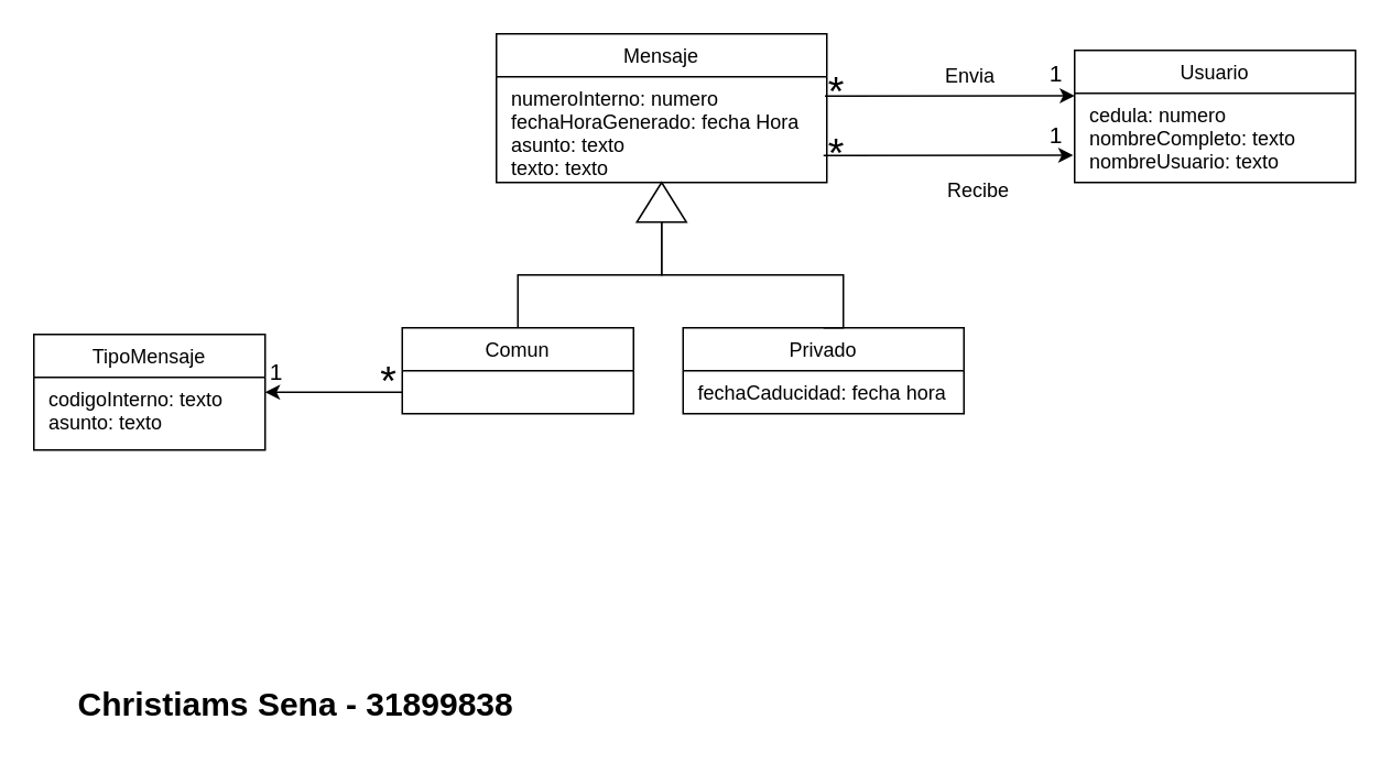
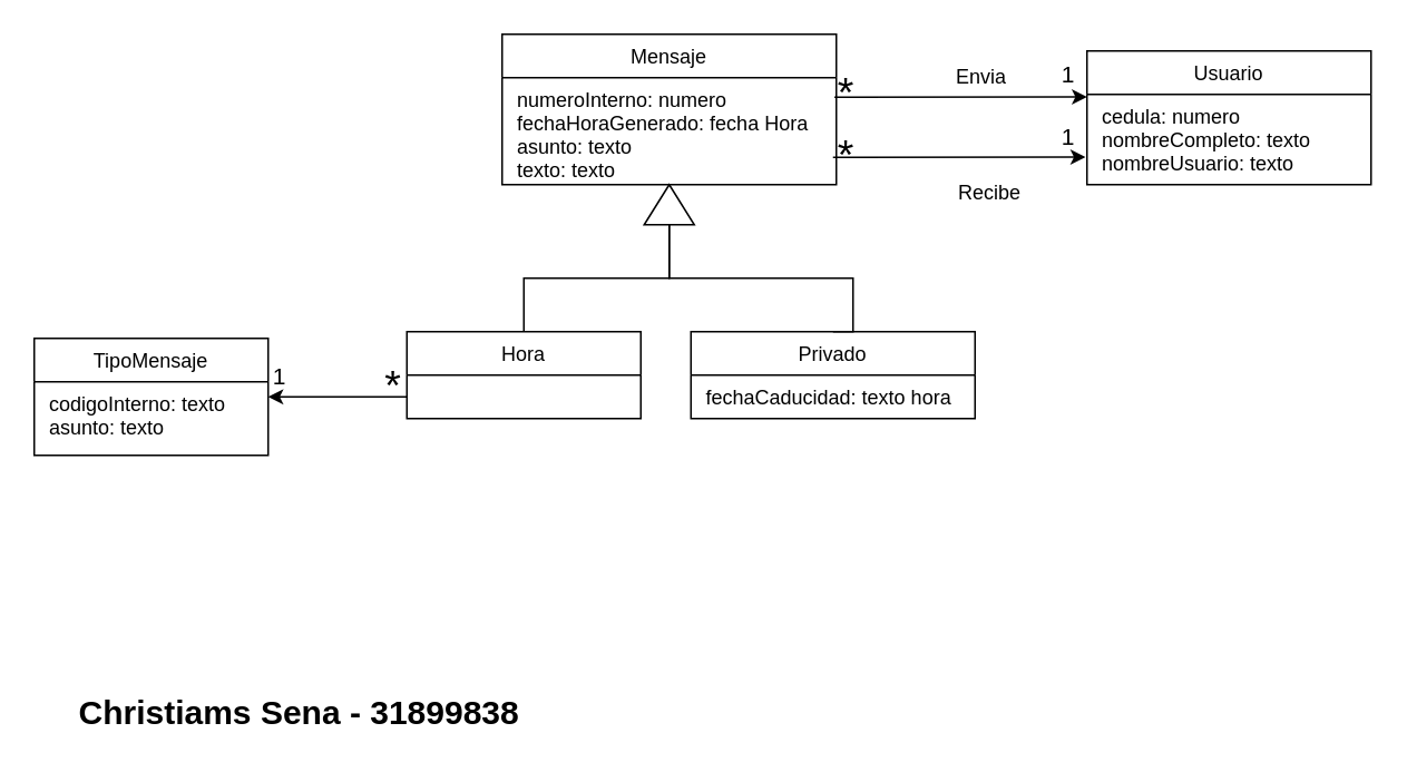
- <mxCell id="20" value="Comun" style="swimlane;fontStyle=0;childLayout=stackLayout;horizontal=1;startSize=26;fillColor=none;horizontalStack=0;resizeParent=1;resizeParentMax=0;resizeLast=0;collapsible=1;marginBottom=0;" parent="1" vertex="1"><mxGeometry x="243" y="198" width="140" height="52" as="geometry" /></mxCell>
+ <mxCell id="20" value="Hora" style="swimlane;fontStyle=0;childLayout=stackLayout;horizontal=1;startSize=26;fillColor=none;horizontalStack=0;resizeParent=1;resizeParentMax=0;resizeLast=0;collapsible=1;marginBottom=0;" parent="1" vertex="1"><mxGeometry x="243" y="198" width="140" height="52" as="geometry" /></mxCell>
- <mxCell id="18" value=" fechaCaducidad: fecha hora" style="text;strokeColor=none;fillColor=none;align=left;verticalAlign=top;spacingLeft=4;spacingRight=4;overflow=hidden;rotatable=0;points=[[0,0.5],[1,0.5]];portConstraint=eastwest;" parent="17" vertex="1"><mxGeometry y="26" width="170" height="26" as="geometry" /></mxCell>
+ <mxCell id="18" value=" fechaCaducidad: texto hora" style="text;strokeColor=none;fillColor=none;align=left;verticalAlign=top;spacingLeft=4;spacingRight=4;overflow=hidden;rotatable=0;points=[[0,0.5],[1,0.5]];portConstraint=eastwest;" parent="17" vertex="1"><mxGeometry y="26" width="170" height="26" as="geometry" /></mxCell>
